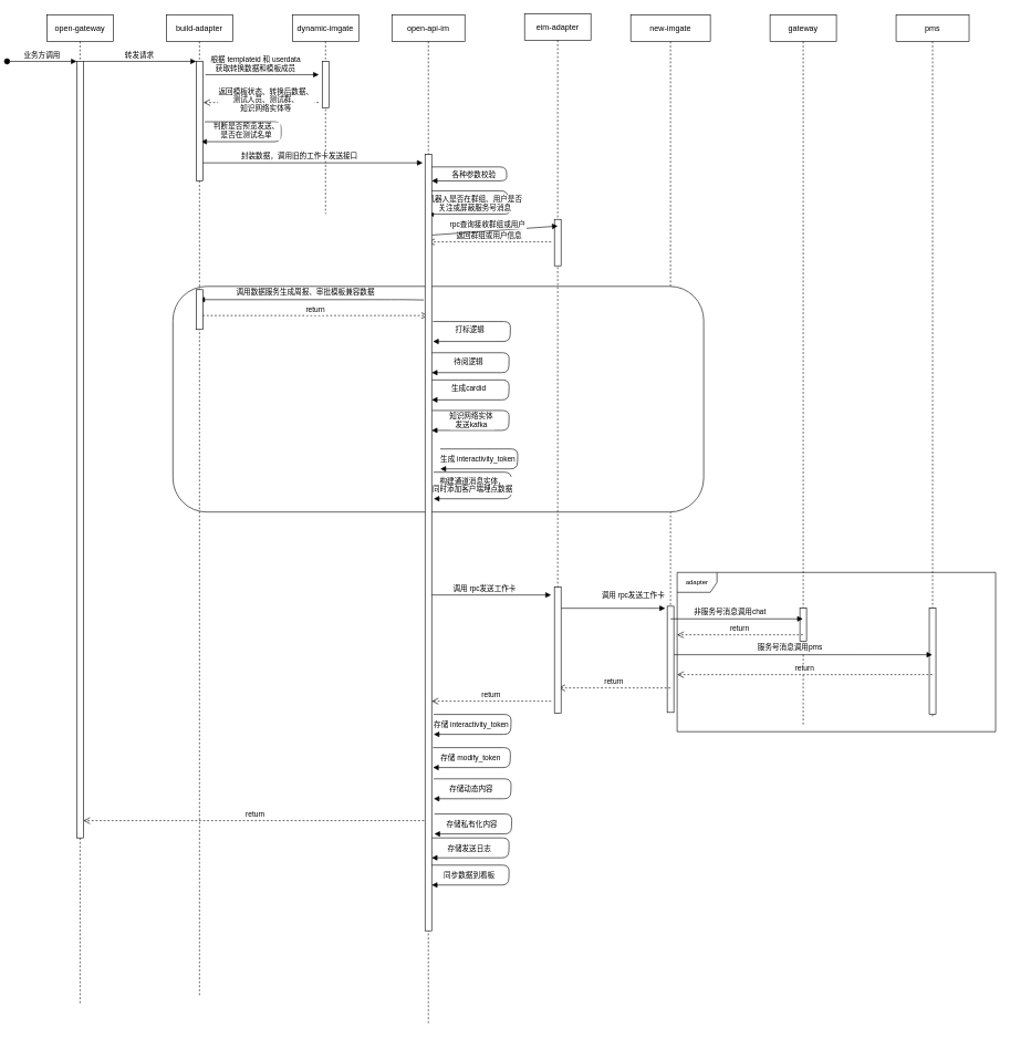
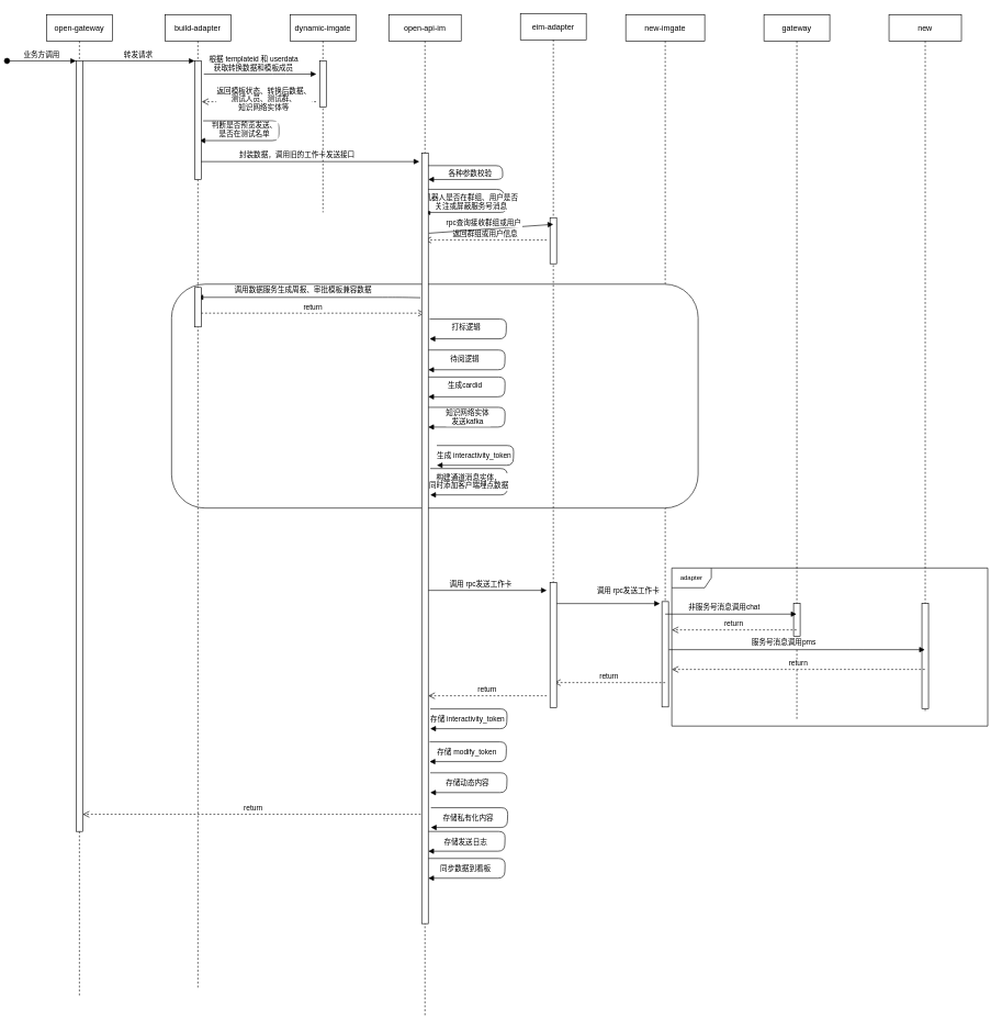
- <mxCell id="18" value="pms" style="shape=umlLifeline;perimeter=lifelinePerimeter;container=1;collapsible=0;recursiveResize=0;rounded=0;shadow=0;strokeWidth=1;" parent="1" vertex="1"><mxGeometry x="1300" y="22" width="110" height="1060" as="geometry" /></mxCell>
+ <mxCell id="18" value="new" style="shape=umlLifeline;perimeter=lifelinePerimeter;container=1;collapsible=0;recursiveResize=0;rounded=0;shadow=0;strokeWidth=1;" parent="1" vertex="1"><mxGeometry x="1300" y="22" width="110" height="1060" as="geometry" /></mxCell>
